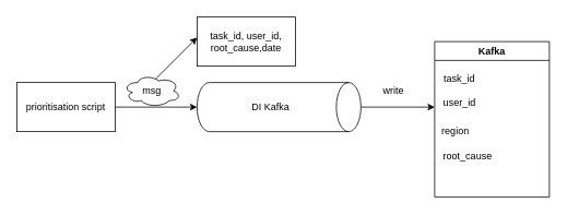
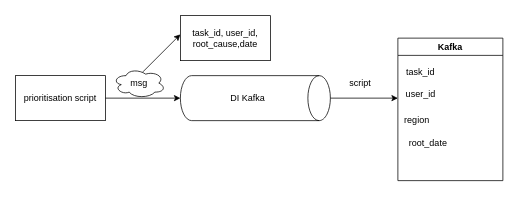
- <mxCell id="8" value="write" style="text;html=1;strokeColor=none;fillColor=none;align=center;verticalAlign=middle;whiteSpace=wrap;rounded=0;" parent="1" vertex="1"><mxGeometry x="450" y="95" width="60" height="30" as="geometry" /></mxCell>
+ <mxCell id="8" value="script" style="text;html=1;strokeColor=none;fillColor=none;align=center;verticalAlign=middle;whiteSpace=wrap;rounded=0;" parent="1" vertex="1"><mxGeometry x="450" y="95" width="60" height="30" as="geometry" /></mxCell>
- <mxCell id="14" value="root_cause" style="text;html=1;align=center;verticalAlign=middle;resizable=0;points=[];autosize=1;strokeColor=none;fillColor=none;" parent="11" vertex="1"><mxGeometry y="125" width="80" height="30" as="geometry" /></mxCell>
+ <mxCell id="14" value="root_date" style="text;html=1;align=center;verticalAlign=middle;resizable=0;points=[];autosize=1;strokeColor=none;fillColor=none;" parent="11" vertex="1"><mxGeometry y="125" width="80" height="30" as="geometry" /></mxCell>
